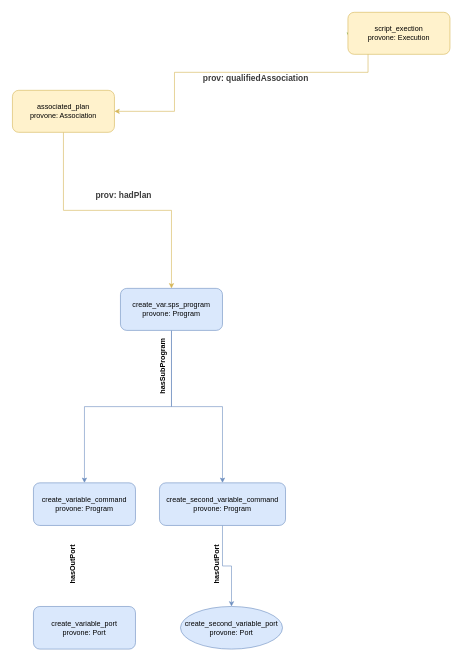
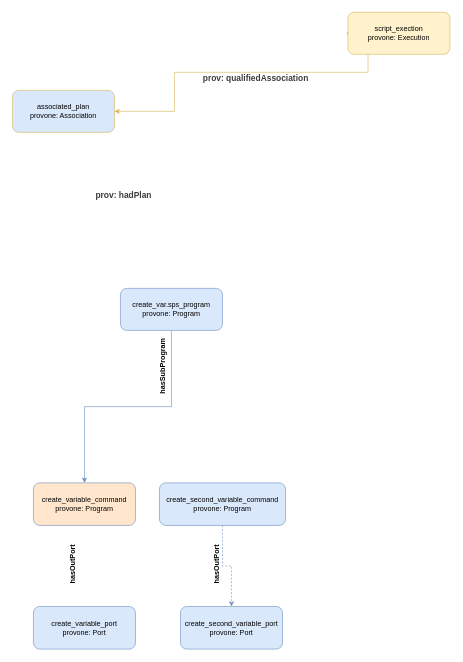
- <mxCell id="6" value="&lt;div&gt;associated_plan&lt;/div&gt;&lt;div&gt;provone: Association&lt;/div&gt;" style="rounded=1;whiteSpace=wrap;html=1;fontSize=12;glass=0;strokeWidth=1;shadow=0;fillColor=#fff2cc;strokeColor=#d6b656;" parent="1" vertex="1"><mxGeometry x="20" y="150" width="170" height="70" as="geometry" /></mxCell>
+ <mxCell id="6" value="&lt;div&gt;associated_plan&lt;/div&gt;&lt;div&gt;provone: Association&lt;/div&gt;" style="rounded=1;whiteSpace=wrap;html=1;fontSize=12;glass=0;strokeWidth=1;shadow=0;fillColor=#dae8fc;strokeColor=#d6b656;" parent="1" vertex="1"><mxGeometry x="20" y="150" width="170" height="70" as="geometry" /></mxCell>
- <mxCell id="5" value="" style="edgeStyle=orthogonalEdgeStyle;rounded=0;orthogonalLoop=1;jettySize=auto;html=1;entryX=0.5;entryY=0;entryDx=0;entryDy=0;exitX=0.5;exitY=1;exitDx=0;exitDy=0;fillColor=#fff2cc;strokeColor=#d6b656;" parent="1" source="6" target="9" edge="1"><mxGeometry relative="1" as="geometry"><mxPoint x="610" y="300" as="targetPoint" /></mxGeometry></mxCell>
- <mxCell id="8" style="edgeStyle=orthogonalEdgeStyle;rounded=0;orthogonalLoop=1;jettySize=auto;html=1;fillColor=#dae8fc;strokeColor=#6c8ebf;" edge="1" parent="1" source="9" target="16"><mxGeometry relative="1" as="geometry" /></mxCell>
- <mxCell id="10" value="&lt;div&gt;&lt;span&gt;create_variable_command&lt;br&gt;provone: Program&lt;/span&gt;&lt;br&gt;&lt;/div&gt;" style="rounded=1;whiteSpace=wrap;html=1;fontSize=12;glass=0;strokeWidth=1;shadow=0;fillColor=#dae8fc;strokeColor=#6c8ebf;" parent="1" vertex="1"><mxGeometry x="55" y="804" width="170" height="71" as="geometry" /></mxCell>
+ <mxCell id="10" value="&lt;div&gt;&lt;span&gt;create_variable_command&lt;br&gt;provone: Program&lt;/span&gt;&lt;br&gt;&lt;/div&gt;" style="rounded=1;whiteSpace=wrap;html=1;fontSize=12;glass=0;strokeWidth=1;shadow=0;fillColor=#ffe6cc;strokeColor=#6c8ebf;" parent="1" vertex="1"><mxGeometry x="55" y="804" width="170" height="71" as="geometry" /></mxCell>
- <mxCell id="15" style="edgeStyle=orthogonalEdgeStyle;rounded=0;orthogonalLoop=1;jettySize=auto;html=1;exitX=0.5;exitY=1;exitDx=0;exitDy=0;fillColor=#dae8fc;strokeColor=#6c8ebf;" edge="1" parent="1" source="16" target="17"><mxGeometry relative="1" as="geometry" /></mxCell>
+ <mxCell id="15" style="edgeStyle=orthogonalEdgeStyle;rounded=0;orthogonalLoop=1;jettySize=auto;html=1;exitX=0.5;exitY=1;exitDx=0;exitDy=0;fillColor=#dae8fc;strokeColor=#6c8ebf;dashed=1;" edge="1" parent="1" source="16" target="17"><mxGeometry relative="1" as="geometry" /></mxCell>
- <mxCell id="17" value="&lt;div&gt;create_second_variable_port&lt;/div&gt;&lt;div&gt;&lt;span&gt;provone: Port&lt;/span&gt;&lt;br&gt;&lt;/div&gt;" style="ellipse;whiteSpace=wrap;html=1;fontSize=12;glass=0;strokeWidth=1;shadow=0;fillColor=#dae8fc;strokeColor=#6c8ebf;" vertex="1" parent="1"><mxGeometry x="300" y="1010" width="170" height="71" as="geometry" /></mxCell>
+ <mxCell id="17" value="&lt;div&gt;create_second_variable_port&lt;/div&gt;&lt;div&gt;&lt;span&gt;provone: Port&lt;/span&gt;&lt;br&gt;&lt;/div&gt;" style="rounded=1;whiteSpace=wrap;html=1;fontSize=12;glass=0;strokeWidth=1;shadow=0;fillColor=#dae8fc;strokeColor=#6c8ebf;" vertex="1" parent="1"><mxGeometry x="300" y="1010" width="170" height="71" as="geometry" /></mxCell>
